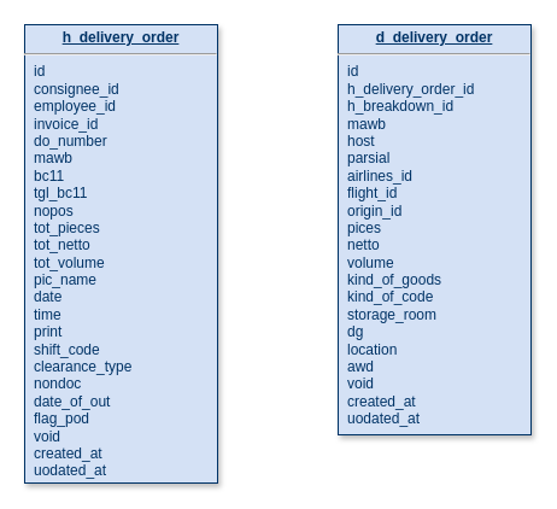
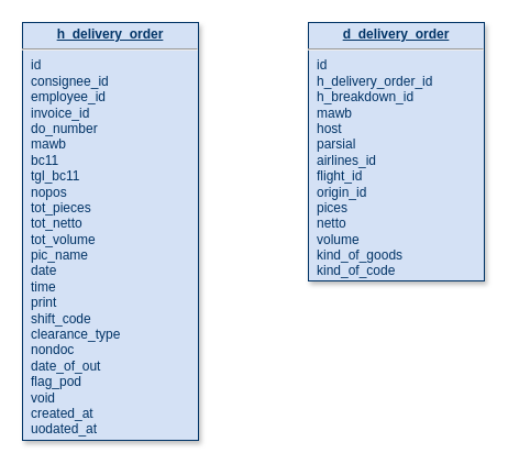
- <mxCell id="3" value="&lt;p style=&quot;margin: 0px; margin-top: 4px; text-align: center; text-decoration: underline;&quot;&gt;&lt;strong&gt;d_delivery_order&lt;/strong&gt;&lt;/p&gt;&lt;hr&gt;&lt;p style=&quot;margin: 0px; margin-left: 8px;&quot;&gt;id&lt;/p&gt;&lt;p style=&quot;margin: 0px; margin-left: 8px;&quot;&gt;h_delivery_order_id&lt;br&gt;&lt;/p&gt;&lt;p style=&quot;margin: 0px; margin-left: 8px;&quot;&gt;h_breakdown_id&lt;/p&gt;&lt;p style=&quot;margin: 0px; margin-left: 8px;&quot;&gt;mawb&lt;/p&gt;&lt;p style=&quot;margin: 0px; margin-left: 8px;&quot;&gt;host&lt;br&gt;&lt;/p&gt;&lt;p style=&quot;margin: 0px; margin-left: 8px;&quot;&gt;parsial&lt;/p&gt;&lt;p style=&quot;margin: 0px; margin-left: 8px;&quot;&gt;airlines_id&lt;/p&gt;&lt;p style=&quot;margin: 0px; margin-left: 8px;&quot;&gt;flight_id&lt;/p&gt;&lt;p style=&quot;margin: 0px; margin-left: 8px;&quot;&gt;origin_id&lt;/p&gt;&lt;p style=&quot;margin: 0px; margin-left: 8px;&quot;&gt;pices&lt;/p&gt;&lt;p style=&quot;margin: 0px; margin-left: 8px;&quot;&gt;netto&lt;/p&gt;&lt;p style=&quot;margin: 0px; margin-left: 8px;&quot;&gt;volume&lt;/p&gt;&lt;p style=&quot;margin: 0px; margin-left: 8px;&quot;&gt;kind_of_goods&lt;/p&gt;&lt;p style=&quot;margin: 0px; margin-left: 8px;&quot;&gt;kind_of_code&lt;/p&gt;&lt;p style=&quot;margin: 0px; margin-left: 8px;&quot;&gt;storage_room&lt;/p&gt;&lt;p style=&quot;margin: 0px; margin-left: 8px;&quot;&gt;dg&lt;/p&gt;&lt;p style=&quot;margin: 0px; margin-left: 8px;&quot;&gt;location&lt;/p&gt;&lt;p style=&quot;margin: 0px; margin-left: 8px;&quot;&gt;awd&lt;br&gt;&lt;/p&gt;&lt;p style=&quot;margin: 0px; margin-left: 8px;&quot;&gt;void&lt;/p&gt;&lt;p style=&quot;margin: 0px; margin-left: 8px;&quot;&gt;created_at&lt;/p&gt;&lt;p style=&quot;margin: 0px; margin-left: 8px;&quot;&gt;uodated_at&lt;br&gt;&lt;/p&gt;" style="verticalAlign=top;align=left;overflow=fill;fontSize=12;fontFamily=Helvetica;html=1;strokeColor=#003366;shadow=1;fillColor=#D4E1F5;fontColor=#003366" vertex="1" parent="1"><mxGeometry x="280" y="20" width="160" height="340" as="geometry" /></mxCell>
+ <mxCell id="3" value="&lt;p style=&quot;margin: 0px; margin-top: 4px; text-align: center; text-decoration: underline;&quot;&gt;&lt;strong&gt;d_delivery_order&lt;/strong&gt;&lt;/p&gt;&lt;hr&gt;&lt;p style=&quot;margin: 0px; margin-left: 8px;&quot;&gt;id&lt;/p&gt;&lt;p style=&quot;margin: 0px; margin-left: 8px;&quot;&gt;h_delivery_order_id&lt;br&gt;&lt;/p&gt;&lt;p style=&quot;margin: 0px; margin-left: 8px;&quot;&gt;h_breakdown_id&lt;/p&gt;&lt;p style=&quot;margin: 0px; margin-left: 8px;&quot;&gt;mawb&lt;/p&gt;&lt;p style=&quot;margin: 0px; margin-left: 8px;&quot;&gt;host&lt;br&gt;&lt;/p&gt;&lt;p style=&quot;margin: 0px; margin-left: 8px;&quot;&gt;parsial&lt;/p&gt;&lt;p style=&quot;margin: 0px; margin-left: 8px;&quot;&gt;airlines_id&lt;/p&gt;&lt;p style=&quot;margin: 0px; margin-left: 8px;&quot;&gt;flight_id&lt;/p&gt;&lt;p style=&quot;margin: 0px; margin-left: 8px;&quot;&gt;origin_id&lt;/p&gt;&lt;p style=&quot;margin: 0px; margin-left: 8px;&quot;&gt;pices&lt;/p&gt;&lt;p style=&quot;margin: 0px; margin-left: 8px;&quot;&gt;netto&lt;/p&gt;&lt;p style=&quot;margin: 0px; margin-left: 8px;&quot;&gt;volume&lt;/p&gt;&lt;p style=&quot;margin: 0px; margin-left: 8px;&quot;&gt;kind_of_goods&lt;/p&gt;&lt;p style=&quot;margin: 0px; margin-left: 8px;&quot;&gt;kind_of_code&lt;/p&gt;&lt;p style=&quot;margin: 0px; margin-left: 8px;&quot;&gt;storage_room&lt;/p&gt;&lt;p style=&quot;margin: 0px; margin-left: 8px;&quot;&gt;dg&lt;/p&gt;&lt;p style=&quot;margin: 0px; margin-left: 8px;&quot;&gt;location&lt;/p&gt;&lt;p style=&quot;margin: 0px; margin-left: 8px;&quot;&gt;awd&lt;br&gt;&lt;/p&gt;&lt;p style=&quot;margin: 0px; margin-left: 8px;&quot;&gt;void&lt;/p&gt;&lt;p style=&quot;margin: 0px; margin-left: 8px;&quot;&gt;created_at&lt;/p&gt;&lt;p style=&quot;margin: 0px; margin-left: 8px;&quot;&gt;uodated_at&lt;br&gt;&lt;/p&gt;" style="verticalAlign=top;align=left;overflow=fill;fontSize=12;fontFamily=Helvetica;html=1;strokeColor=#003366;shadow=1;fillColor=#D4E1F5;fontColor=#003366" vertex="1" parent="1"><mxGeometry x="280" y="20" width="160" height="235" as="geometry" /></mxCell>
